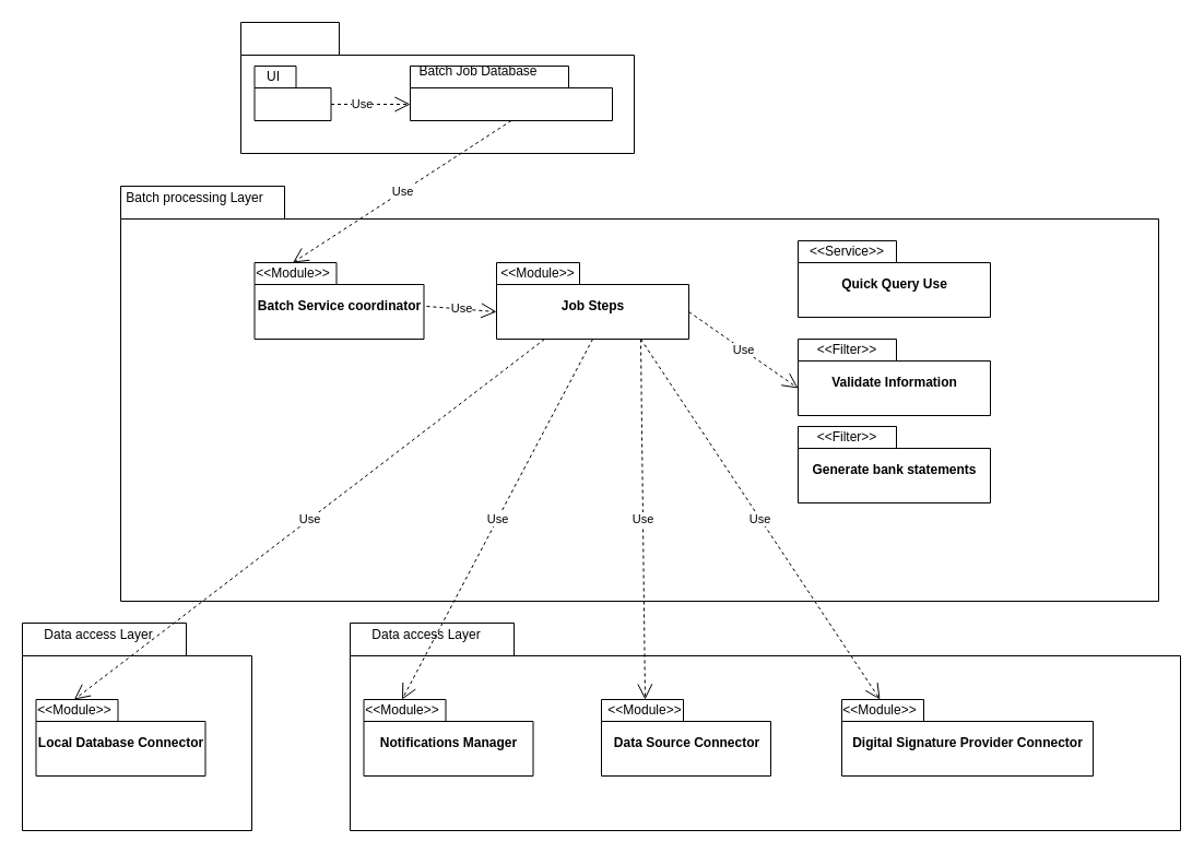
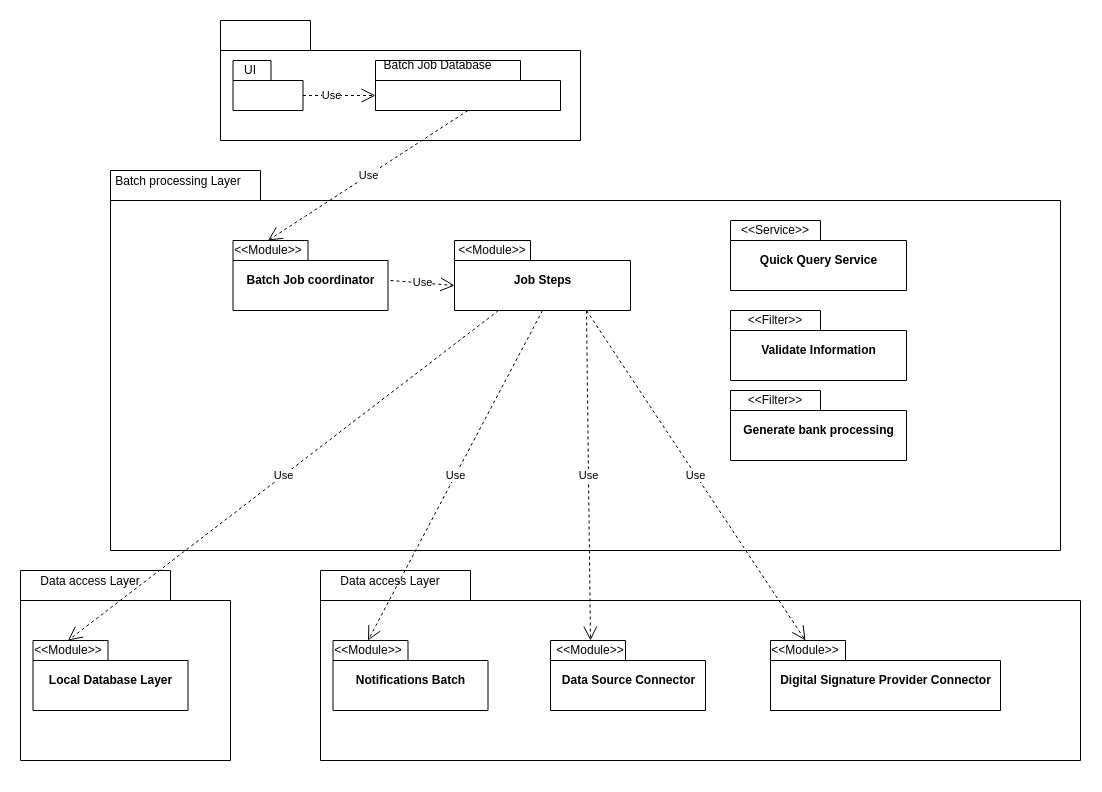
- <mxCell id="32" value="Quick Query Use" style="shape=folder;fontStyle=1;spacingTop=10;tabWidth=90;tabHeight=20;tabPosition=left;html=1;" vertex="1" parent="1"><mxGeometry x="730" y="220" width="176" height="70" as="geometry" /></mxCell>
+ <mxCell id="32" value="Quick Query Service" style="shape=folder;fontStyle=1;spacingTop=10;tabWidth=90;tabHeight=20;tabPosition=left;html=1;" vertex="1" parent="1"><mxGeometry x="730" y="220" width="176" height="70" as="geometry" /></mxCell>
- <mxCell id="6" value="Batch Service coordinator" style="shape=folder;fontStyle=1;spacingTop=10;tabWidth=75;tabHeight=20;tabPosition=left;html=1;" vertex="1" parent="1"><mxGeometry x="232.5" y="240" width="155" height="70" as="geometry" /></mxCell>
+ <mxCell id="6" value="Batch Job coordinator" style="shape=folder;fontStyle=1;spacingTop=10;tabWidth=75;tabHeight=20;tabPosition=left;html=1;" vertex="1" parent="1"><mxGeometry x="232.5" y="240" width="155" height="70" as="geometry" /></mxCell>
- <mxCell id="36" value="Use" style="endArrow=open;endSize=12;dashed=1;html=1;exitX=0;exitY=0;exitDx=176;exitDy=45;exitPerimeter=0;entryX=0;entryY=0;entryDx=0;entryDy=45;entryPerimeter=0;" edge="1" parent="1" source="8" target="34"><mxGeometry width="160" relative="1" as="geometry"><mxPoint x="370" y="400" as="sourcePoint" /><mxPoint x="530" y="400" as="targetPoint" /></mxGeometry></mxCell>
- <mxCell id="37" value="Generate bank statements" style="shape=folder;fontStyle=1;spacingTop=10;tabWidth=90;tabHeight=20;tabPosition=left;html=1;" vertex="1" parent="1"><mxGeometry x="730" y="390" width="176" height="70" as="geometry" /></mxCell>
+ <mxCell id="37" value="Generate bank processing" style="shape=folder;fontStyle=1;spacingTop=10;tabWidth=90;tabHeight=20;tabPosition=left;html=1;" vertex="1" parent="1"><mxGeometry x="730" y="390" width="176" height="70" as="geometry" /></mxCell>
- <mxCell id="12" value="Local Database Connector" style="shape=folder;fontStyle=1;spacingTop=10;tabWidth=75;tabHeight=20;tabPosition=left;html=1;" vertex="1" parent="1"><mxGeometry x="32.5" y="640" width="155" height="70" as="geometry" /></mxCell>
+ <mxCell id="12" value="Local Database Layer" style="shape=folder;fontStyle=1;spacingTop=10;tabWidth=75;tabHeight=20;tabPosition=left;html=1;" vertex="1" parent="1"><mxGeometry x="32.5" y="640" width="155" height="70" as="geometry" /></mxCell>
- <mxCell id="16" value="Notifications Manager" style="shape=folder;fontStyle=1;spacingTop=10;tabWidth=75;tabHeight=20;tabPosition=left;html=1;" vertex="1" parent="1"><mxGeometry x="332.5" y="640" width="155" height="70" as="geometry" /></mxCell>
+ <mxCell id="16" value="Notifications Batch" style="shape=folder;fontStyle=1;spacingTop=10;tabWidth=75;tabHeight=20;tabPosition=left;html=1;" vertex="1" parent="1"><mxGeometry x="332.5" y="640" width="155" height="70" as="geometry" /></mxCell>
